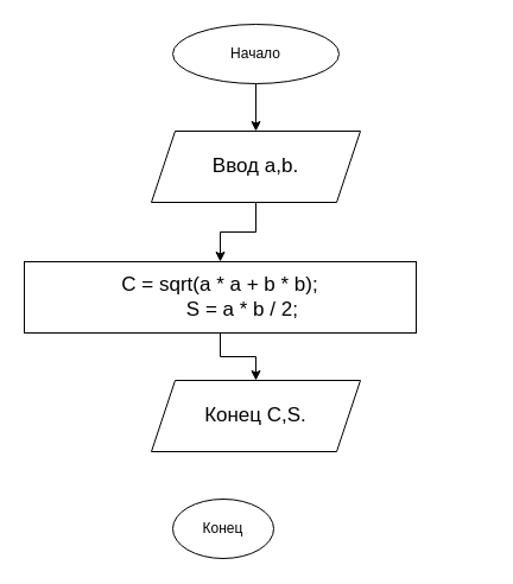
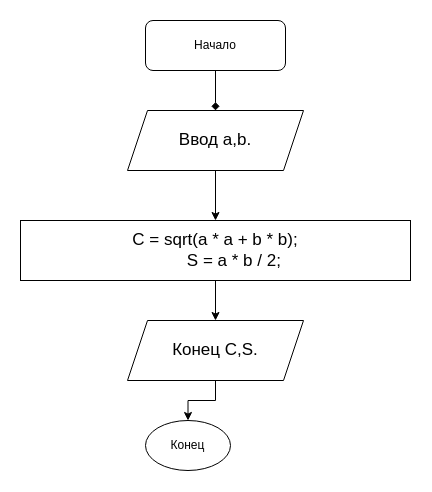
- <mxCell id="3" value="Начало" style="ellipse;whiteSpace=wrap;html=1;" vertex="1" parent="1"><mxGeometry x="145" y="20" width="140" height="50" as="geometry" /></mxCell>
+ <mxCell id="3" value="Начало" style="whiteSpace=wrap;html=1;rounded=1;" vertex="1" parent="1"><mxGeometry x="145" y="20" width="140" height="50" as="geometry" /></mxCell>
- <mxCell id="2" style="edgeStyle=orthogonalEdgeStyle;rounded=0;orthogonalLoop=1;jettySize=auto;html=1;exitX=0.5;exitY=1;exitDx=0;exitDy=0;fontSize=17;" edge="1" parent="1" source="3" target="6"><mxGeometry relative="1" as="geometry" /></mxCell>
+ <mxCell id="2" style="edgeStyle=orthogonalEdgeStyle;rounded=0;orthogonalLoop=1;jettySize=auto;html=1;exitX=0.5;exitY=1;exitDx=0;exitDy=0;fontSize=17;endArrow=diamond;" edge="1" parent="1" source="3" target="6"><mxGeometry relative="1" as="geometry" /></mxCell>
- <mxCell id="8" value="С = sqrt(a * a + b * b);&lt;br&gt;&amp;nbsp;&amp;nbsp;&amp;nbsp;&amp;nbsp;&amp;nbsp;&amp;nbsp;&amp;nbsp; S = a * b / 2;" style="rounded=0;whiteSpace=wrap;html=1;fontSize=17;" vertex="1" parent="1"><mxGeometry x="20" y="220" width="330" height="60" as="geometry" /></mxCell>
+ <mxCell id="8" value="С = sqrt(a * a + b * b);&lt;br&gt;&amp;nbsp;&amp;nbsp;&amp;nbsp;&amp;nbsp;&amp;nbsp;&amp;nbsp;&amp;nbsp; S = a * b / 2;" style="rounded=0;whiteSpace=wrap;html=1;fontSize=17;" vertex="1" parent="1"><mxGeometry x="20" y="220" width="390" height="60" as="geometry" /></mxCell>
+ <mxCell id="9" style="edgeStyle=orthogonalEdgeStyle;rounded=0;orthogonalLoop=1;jettySize=auto;html=1;exitX=0.5;exitY=1;exitDx=0;exitDy=0;entryX=0.5;entryY=0;entryDx=0;entryDy=0;fontSize=17;" edge="1" parent="1" source="10" target="4"><mxGeometry relative="1" as="geometry" /></mxCell>
